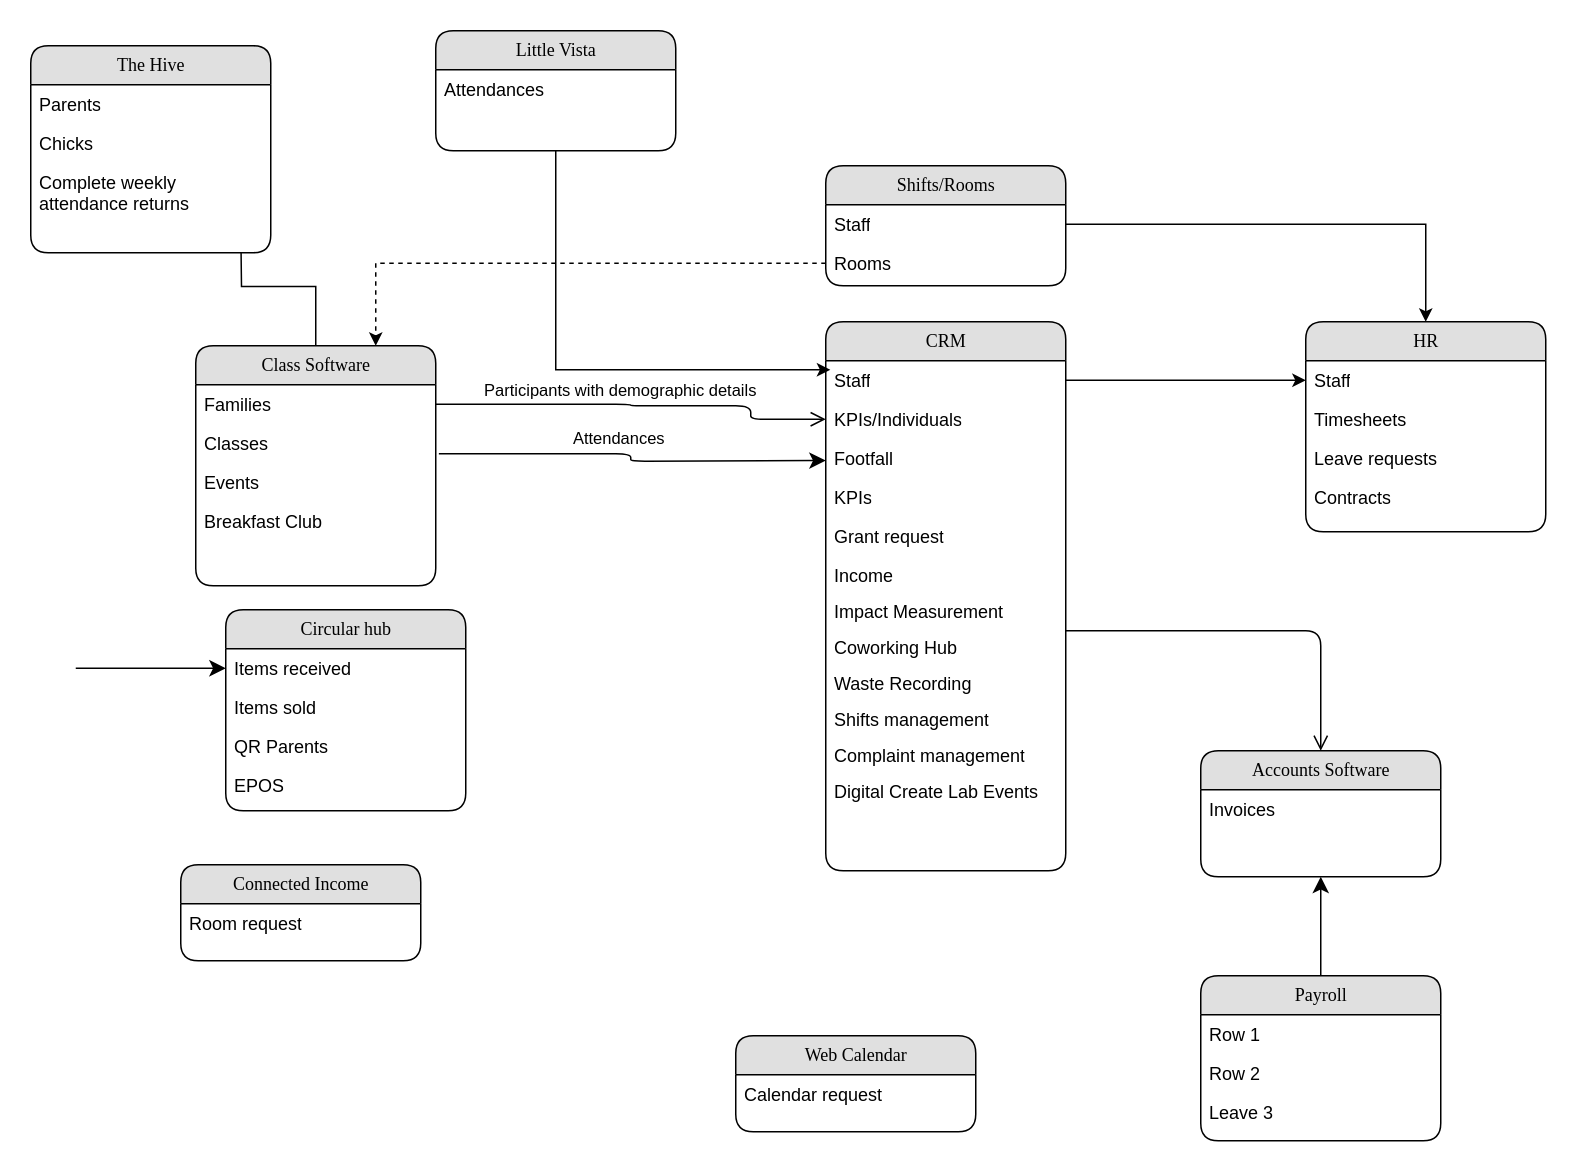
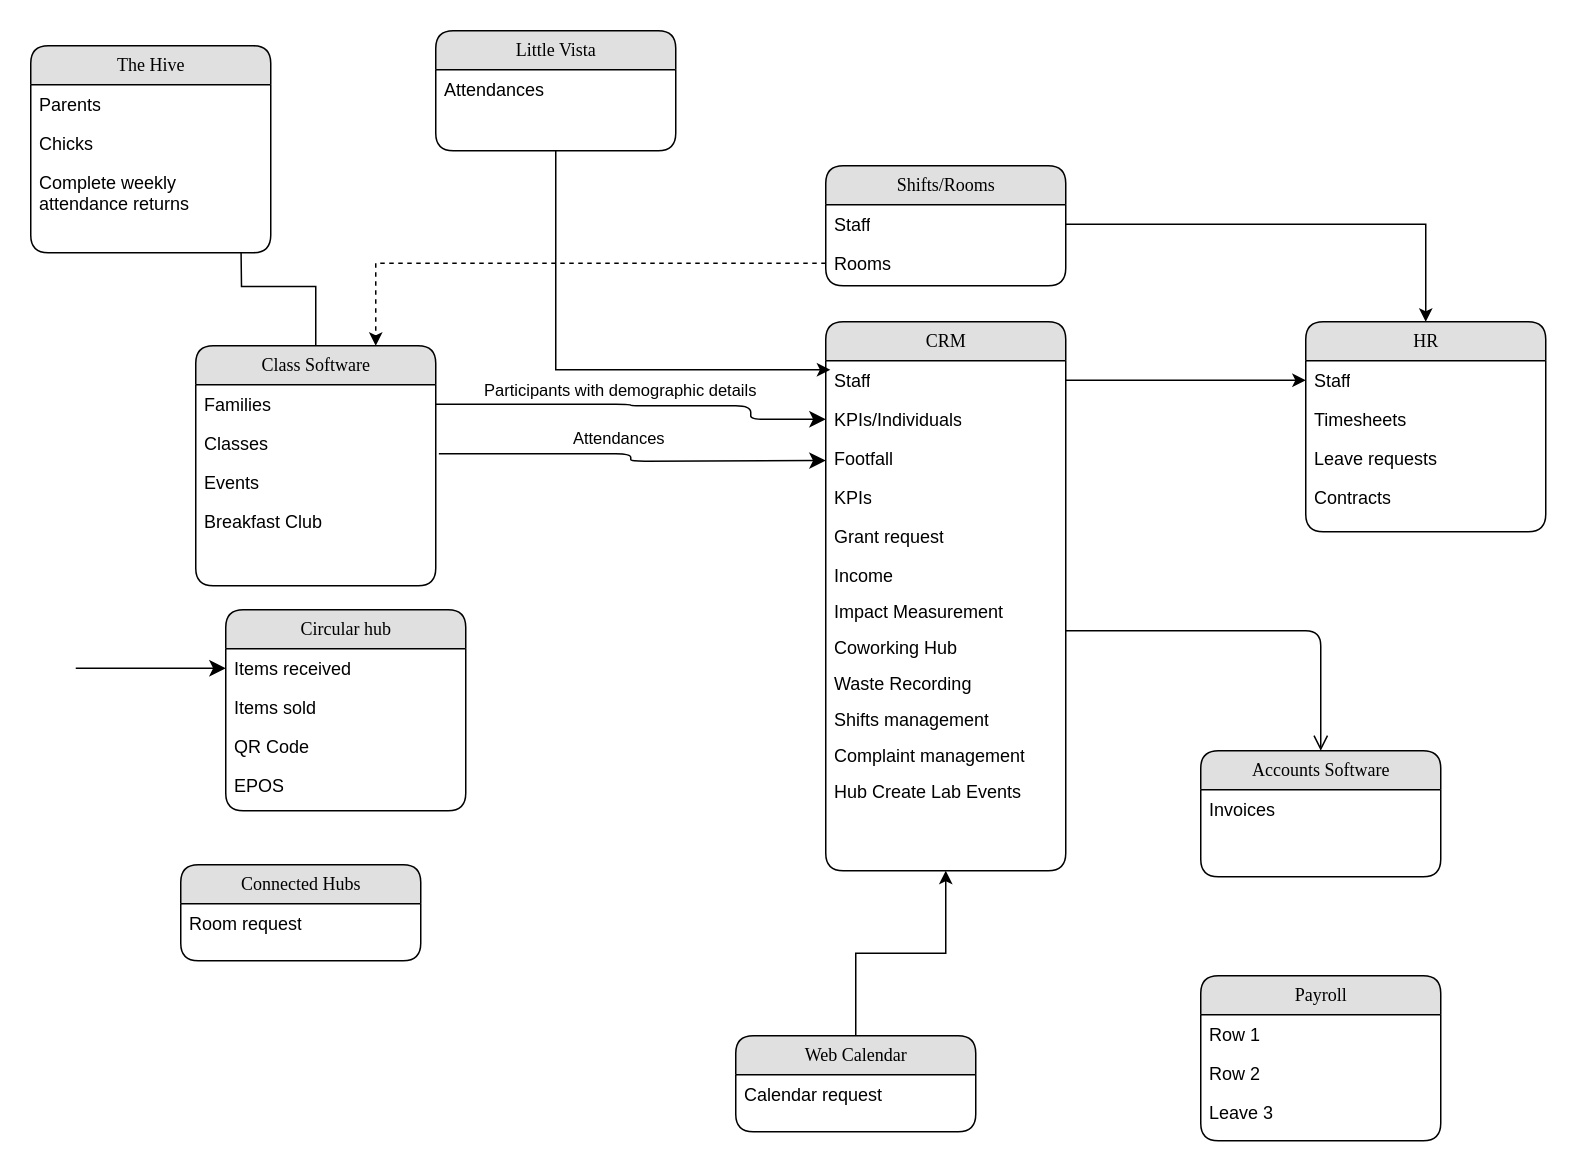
- <mxCell id="40" style="edgeStyle=orthogonalEdgeStyle;html=1;labelBackgroundColor=none;startFill=0;startSize=8;endFill=1;endSize=8;fontFamily=Verdana;fontSize=12;exitX=1;exitY=0.5;exitDx=0;exitDy=0;entryX=0;entryY=0.5;entryDx=0;entryDy=0;endArrow=open;" parent="1" source="4" target="10" edge="1"><mxGeometry relative="1" as="geometry"><Array as="points"><mxPoint x="420" y="269" /><mxPoint x="420" y="270" /><mxPoint x="500" y="270" /><mxPoint x="500" y="279" /></Array><mxPoint x="310" y="260" as="sourcePoint" /><mxPoint x="470" y="280" as="targetPoint" /></mxGeometry></mxCell>
+ <mxCell id="40" style="edgeStyle=orthogonalEdgeStyle;html=1;labelBackgroundColor=none;startFill=0;startSize=8;endFill=1;endSize=8;fontFamily=Verdana;fontSize=12;exitX=1;exitY=0.5;exitDx=0;exitDy=0;entryX=0;entryY=0.5;entryDx=0;entryDy=0;" parent="1" source="4" target="10" edge="1"><mxGeometry relative="1" as="geometry"><Array as="points"><mxPoint x="420" y="269" /><mxPoint x="420" y="270" /><mxPoint x="500" y="270" /><mxPoint x="500" y="279" /></Array><mxPoint x="310" y="260" as="sourcePoint" /><mxPoint x="470" y="280" as="targetPoint" /></mxGeometry></mxCell>
- <mxCell id="24" value="QR Parents" style="text;html=1;strokeColor=none;fillColor=none;spacingLeft=4;spacingRight=4;whiteSpace=wrap;overflow=hidden;rotatable=0;points=[[0,0.5],[1,0.5]];portConstraint=eastwest;" vertex="1" parent="21"><mxGeometry y="78" width="160" height="26" as="geometry" /></mxCell>
+ <mxCell id="24" value="QR Code" style="text;html=1;strokeColor=none;fillColor=none;spacingLeft=4;spacingRight=4;whiteSpace=wrap;overflow=hidden;rotatable=0;points=[[0,0.5],[1,0.5]];portConstraint=eastwest;" vertex="1" parent="21"><mxGeometry y="78" width="160" height="26" as="geometry" /></mxCell>
- <mxCell id="20" value="Digital Create Lab Events" style="text;html=1;strokeColor=none;fillColor=none;spacingLeft=4;spacingRight=4;whiteSpace=wrap;overflow=hidden;rotatable=0;points=[[0,0.5],[1,0.5]];portConstraint=eastwest;" vertex="1" parent="8"><mxGeometry y="300" width="160" height="24" as="geometry" /></mxCell>
+ <mxCell id="20" value="Hub Create Lab Events" style="text;html=1;strokeColor=none;fillColor=none;spacingLeft=4;spacingRight=4;whiteSpace=wrap;overflow=hidden;rotatable=0;points=[[0,0.5],[1,0.5]];portConstraint=eastwest;" vertex="1" parent="8"><mxGeometry y="300" width="160" height="24" as="geometry" /></mxCell>
- <mxCell id="54" value="Connected Income" style="swimlane;html=1;fontStyle=0;childLayout=stackLayout;horizontal=1;startSize=26;fillColor=#e0e0e0;horizontalStack=0;resizeParent=1;resizeLast=0;collapsible=1;marginBottom=0;swimlaneFillColor=#ffffff;align=center;rounded=1;shadow=0;comic=0;labelBackgroundColor=none;strokeWidth=1;fontFamily=Verdana;fontSize=12" vertex="1" parent="1"><mxGeometry x="120" y="576" width="160" height="64" as="geometry" /></mxCell>
+ <mxCell id="54" value="Connected Hubs" style="swimlane;html=1;fontStyle=0;childLayout=stackLayout;horizontal=1;startSize=26;fillColor=#e0e0e0;horizontalStack=0;resizeParent=1;resizeLast=0;collapsible=1;marginBottom=0;swimlaneFillColor=#ffffff;align=center;rounded=1;shadow=0;comic=0;labelBackgroundColor=none;strokeWidth=1;fontFamily=Verdana;fontSize=12" vertex="1" parent="1"><mxGeometry x="120" y="576" width="160" height="64" as="geometry" /></mxCell>
- <mxCell id="38" style="edgeStyle=orthogonalEdgeStyle;html=1;labelBackgroundColor=none;startFill=0;startSize=8;endFill=1;endSize=8;fontFamily=Verdana;fontSize=12;" parent="1" source="33" target="31" edge="1"><mxGeometry relative="1" as="geometry" /></mxCell>
+ <mxCell id="61" style="edgeStyle=orthogonalEdgeStyle;rounded=0;orthogonalLoop=1;jettySize=auto;html=1;entryX=0.5;entryY=1;entryDx=0;entryDy=0;" edge="1" parent="1" source="59" target="8"><mxGeometry relative="1" as="geometry"><mxPoint x="640" y="530" as="targetPoint" /></mxGeometry></mxCell>
